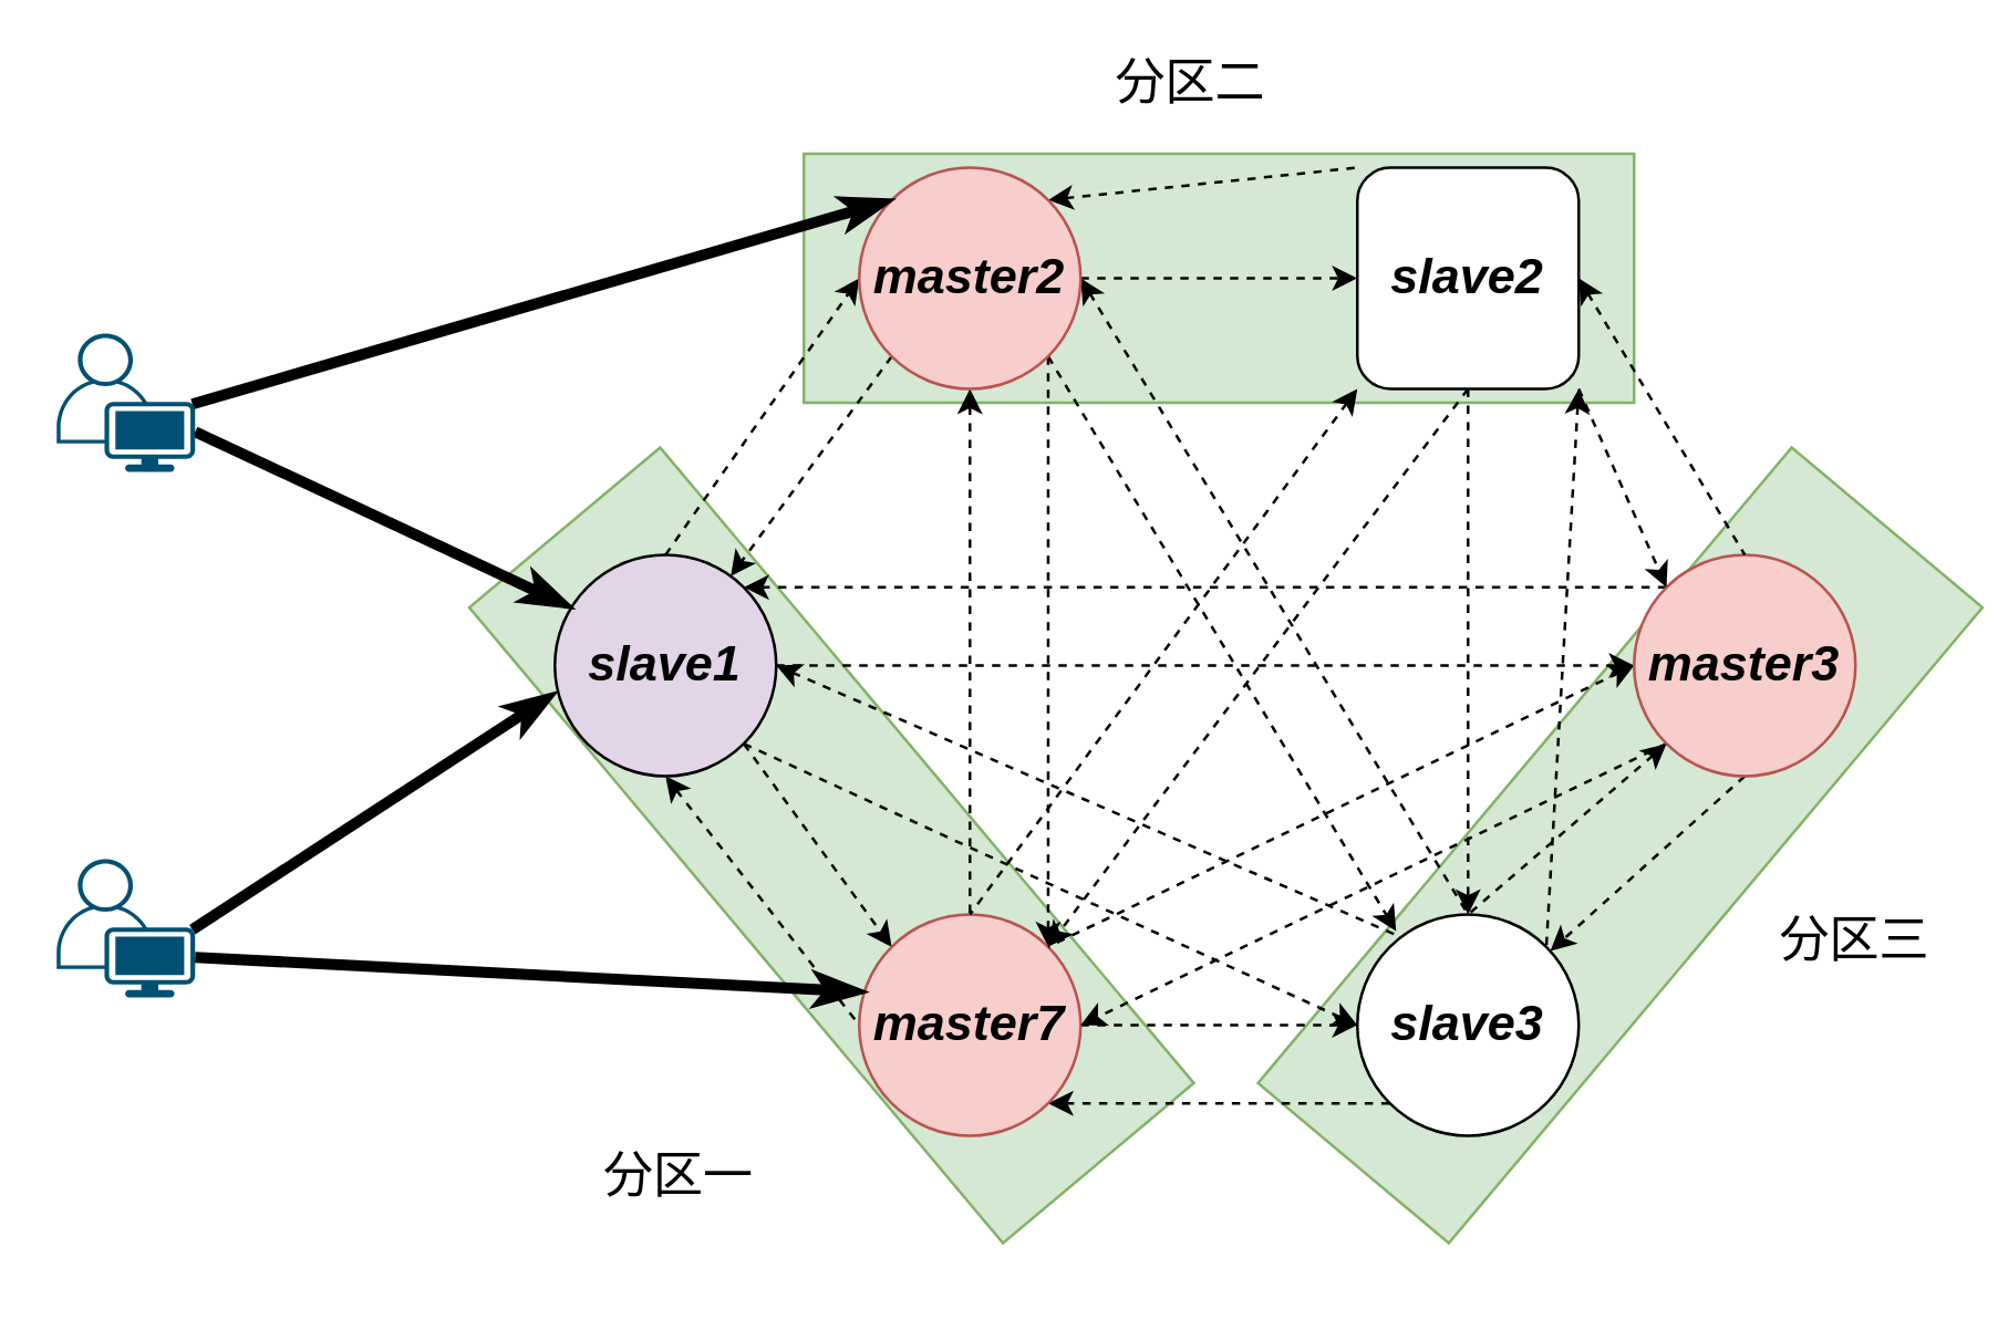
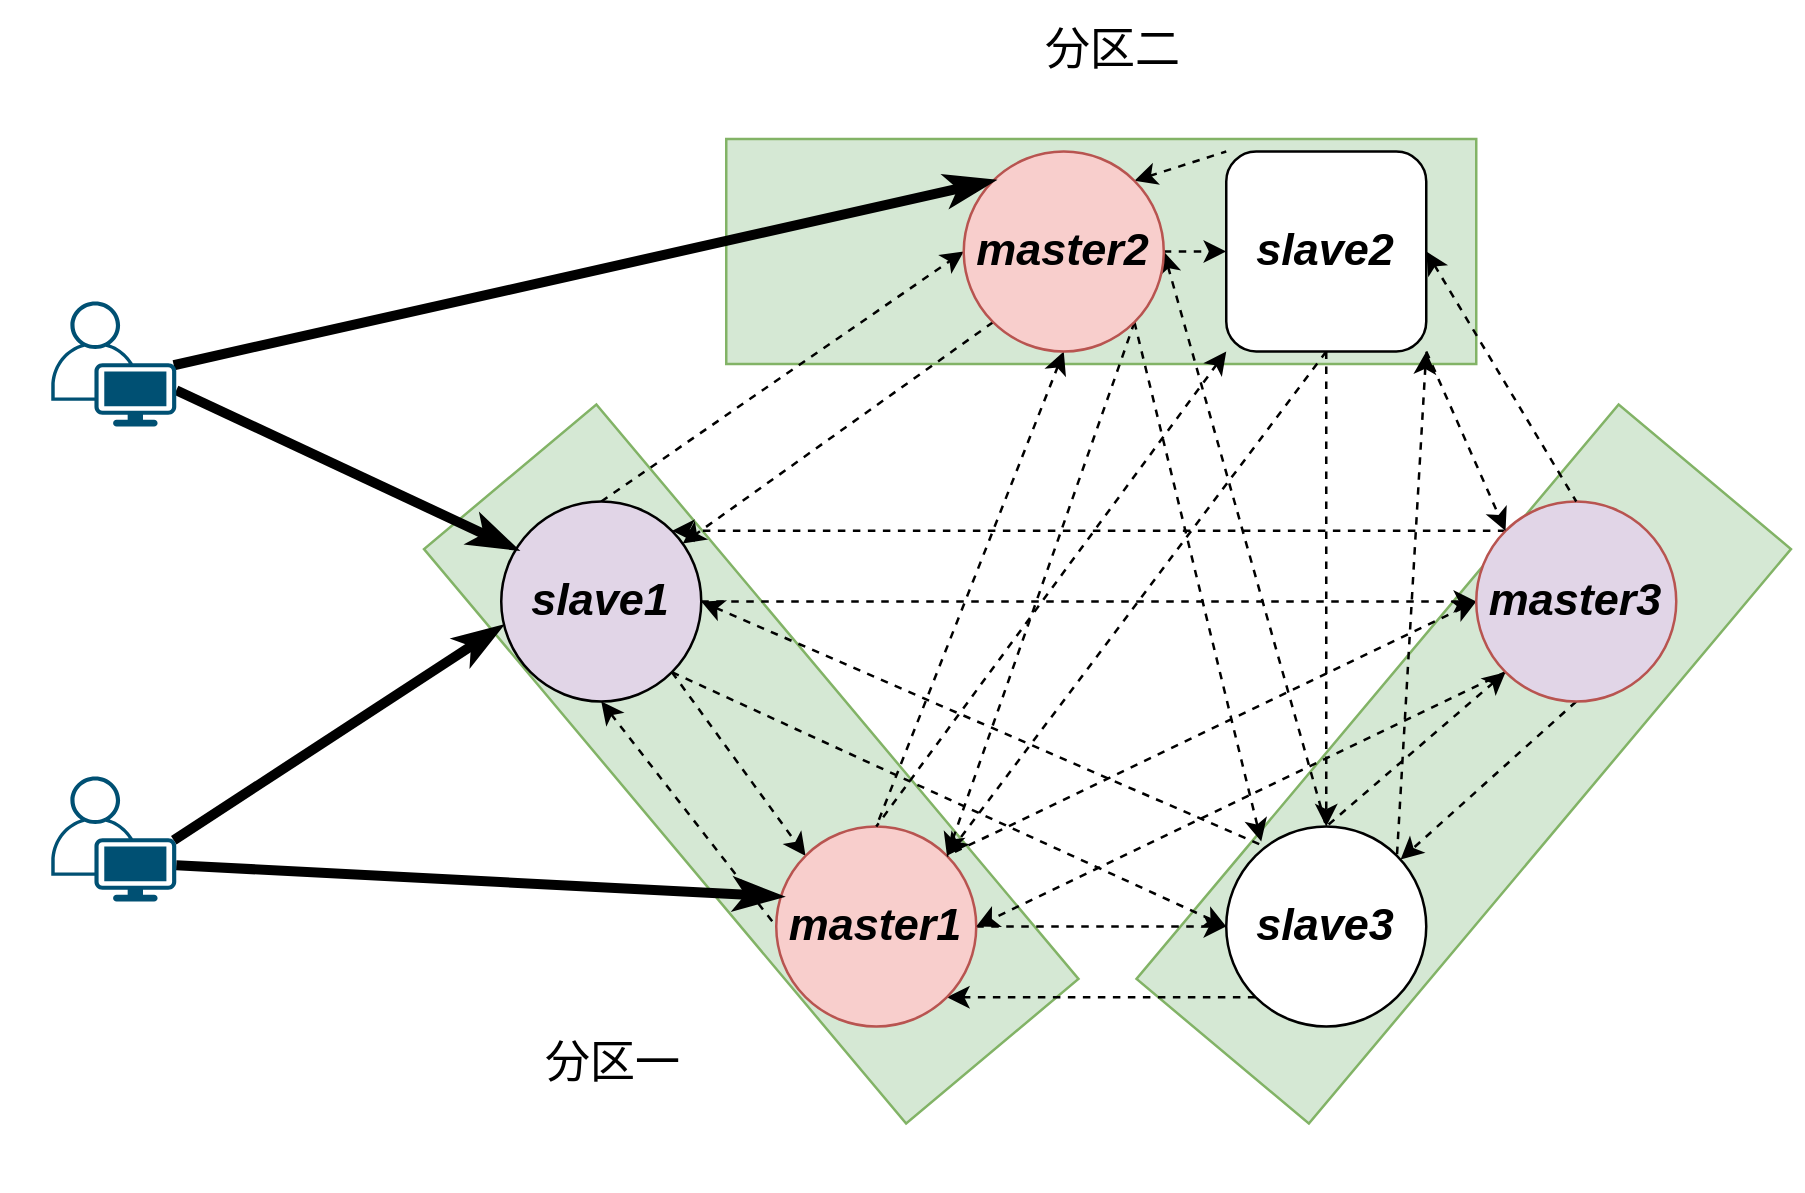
- <mxCell id="38" value="分区二" style="text;html=1;strokeColor=none;fillColor=none;align=center;verticalAlign=middle;whiteSpace=wrap;rounded=0;fontSize=18;" parent="1" vertex="1"><mxGeometry x="400" y="20" width="60" height="20" as="geometry" /></mxCell>
+ <mxCell id="38" value="分区二" style="text;html=1;strokeColor=none;fillColor=none;align=center;verticalAlign=middle;whiteSpace=wrap;rounded=0;fontSize=18;" parent="1" vertex="1"><mxGeometry x="415" y="10" width="60" height="20" as="geometry" /></mxCell>
- <mxCell id="20" value="&lt;font style=&quot;font-size: 18px;&quot;&gt;&lt;b style=&quot;font-size: 18px;&quot;&gt;&lt;i style=&quot;font-size: 18px;&quot;&gt;master2&lt;/i&gt;&lt;/b&gt;&lt;/font&gt;" style="ellipse;whiteSpace=wrap;html=1;aspect=fixed;align=center;fillColor=#f8cecc;strokeColor=#b85450;fontSize=18;" parent="1" vertex="1"><mxGeometry x="310" y="60" width="80" height="80" as="geometry" /></mxCell>
+ <mxCell id="20" value="&lt;font style=&quot;font-size: 18px;&quot;&gt;&lt;b style=&quot;font-size: 18px;&quot;&gt;&lt;i style=&quot;font-size: 18px;&quot;&gt;master2&lt;/i&gt;&lt;/b&gt;&lt;/font&gt;" style="ellipse;whiteSpace=wrap;html=1;aspect=fixed;align=center;fillColor=#f8cecc;strokeColor=#b85450;fontSize=18;" parent="1" vertex="1"><mxGeometry x="385" y="60" width="80" height="80" as="geometry" /></mxCell>
- <mxCell id="28" value="&lt;font style=&quot;font-size: 18px;&quot;&gt;&lt;b style=&quot;font-size: 18px;&quot;&gt;&lt;i style=&quot;font-size: 18px;&quot;&gt;master3&lt;/i&gt;&lt;/b&gt;&lt;/font&gt;" style="ellipse;whiteSpace=wrap;html=1;aspect=fixed;align=center;fontSize=18;fillColor=#f8cecc;strokeColor=#b85450;" parent="1" vertex="1"><mxGeometry x="590" y="200" width="80" height="80" as="geometry" /></mxCell>
+ <mxCell id="28" value="&lt;font style=&quot;font-size: 18px;&quot;&gt;&lt;b style=&quot;font-size: 18px;&quot;&gt;&lt;i style=&quot;font-size: 18px;&quot;&gt;master3&lt;/i&gt;&lt;/b&gt;&lt;/font&gt;" style="ellipse;whiteSpace=wrap;html=1;aspect=fixed;align=center;fontSize=18;fillColor=#e1d5e7;strokeColor=#b85450;" parent="1" vertex="1"><mxGeometry x="590" y="200" width="80" height="80" as="geometry" /></mxCell>
- <mxCell id="39" value="分区三" style="text;html=1;strokeColor=none;fillColor=none;align=center;verticalAlign=middle;whiteSpace=wrap;rounded=0;fontSize=18;" parent="1" vertex="1"><mxGeometry x="640" y="330" width="60" height="20" as="geometry" /></mxCell>
- <mxCell id="23" value="&lt;font style=&quot;font-size: 18px;&quot;&gt;&lt;b style=&quot;font-size: 18px;&quot;&gt;&lt;i style=&quot;font-size: 18px;&quot;&gt;master7&lt;/i&gt;&lt;/b&gt;&lt;/font&gt;" style="ellipse;whiteSpace=wrap;html=1;aspect=fixed;align=center;fillColor=#f8cecc;strokeColor=#b85450;fontSize=18;" parent="1" vertex="1"><mxGeometry x="310" y="330" width="80" height="80" as="geometry" /></mxCell>
+ <mxCell id="23" value="&lt;font style=&quot;font-size: 18px;&quot;&gt;&lt;b style=&quot;font-size: 18px;&quot;&gt;&lt;i style=&quot;font-size: 18px;&quot;&gt;master1&lt;/i&gt;&lt;/b&gt;&lt;/font&gt;" style="ellipse;whiteSpace=wrap;html=1;aspect=fixed;align=center;fillColor=#f8cecc;strokeColor=#b85450;fontSize=18;" parent="1" vertex="1"><mxGeometry x="310" y="330" width="80" height="80" as="geometry" /></mxCell>
